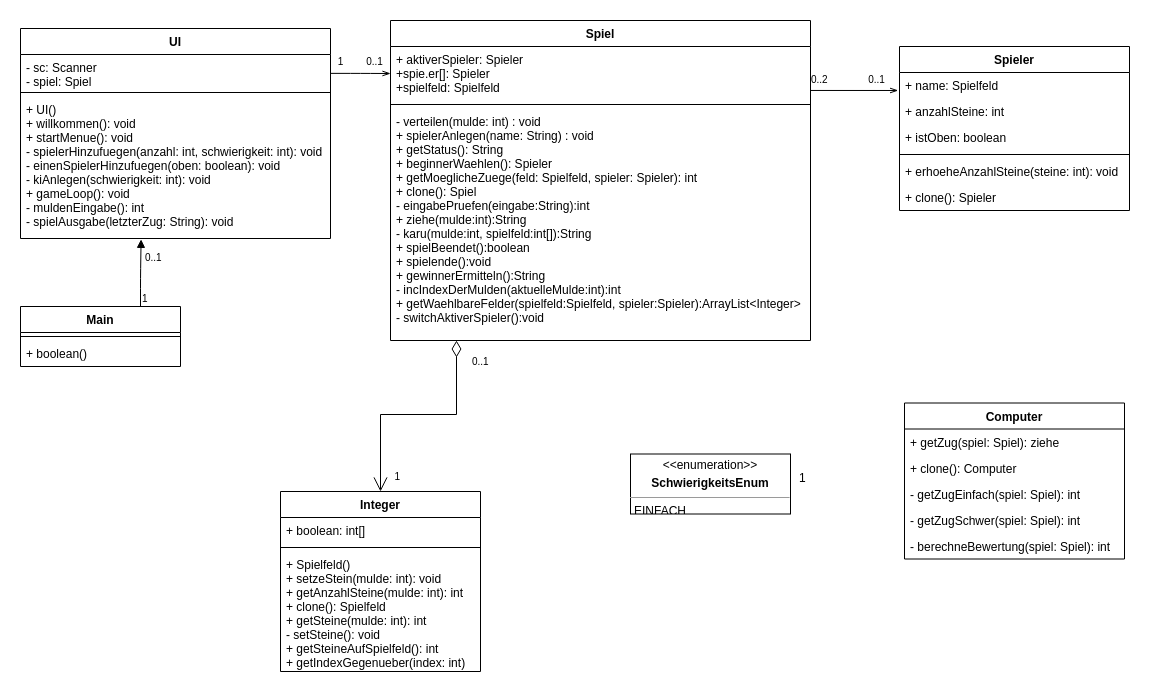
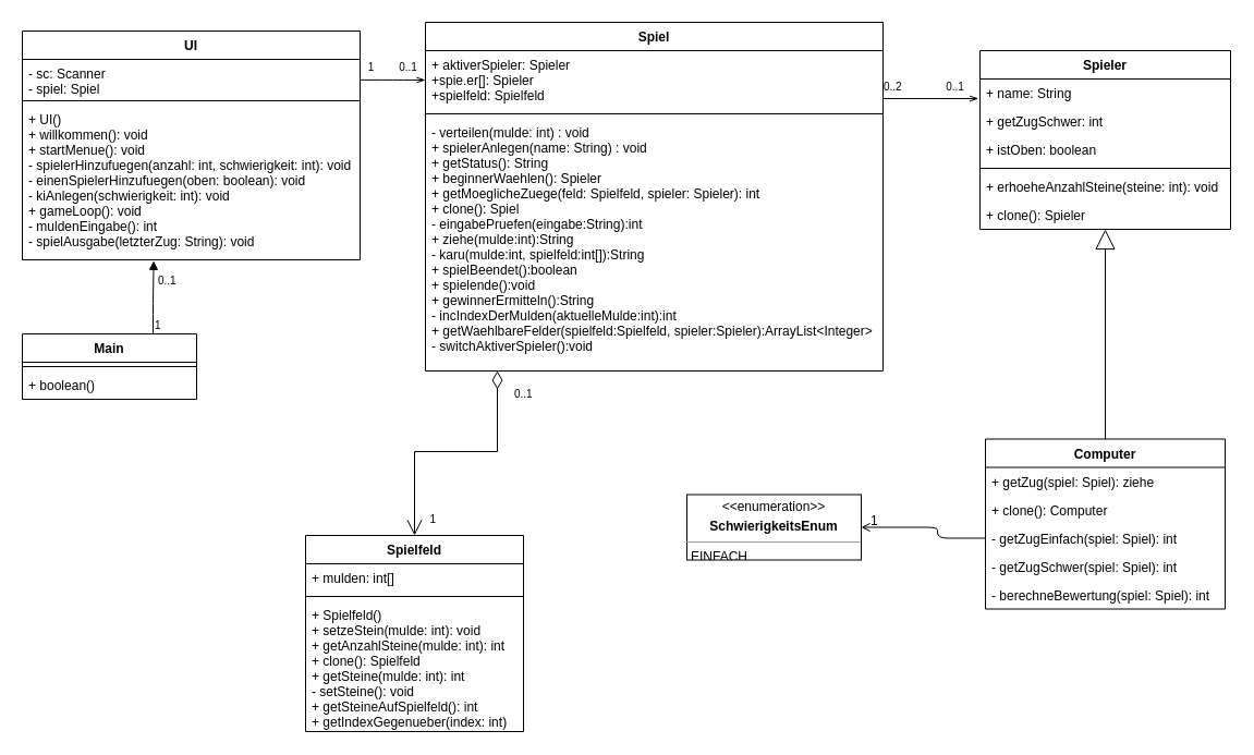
- <mxCell id="27" value="+ name: Spielfeld" style="text;strokeColor=none;fillColor=none;align=left;verticalAlign=top;spacingLeft=4;spacingRight=4;overflow=hidden;rotatable=0;points=[[0,0.5],[1,0.5]];portConstraint=eastwest;" parent="26" vertex="1"><mxGeometry y="26" width="230" height="26" as="geometry" /></mxCell>
+ <mxCell id="27" value="+ name: String" style="text;strokeColor=none;fillColor=none;align=left;verticalAlign=top;spacingLeft=4;spacingRight=4;overflow=hidden;rotatable=0;points=[[0,0.5],[1,0.5]];portConstraint=eastwest;" parent="26" vertex="1"><mxGeometry y="26" width="230" height="26" as="geometry" /></mxCell>
- <mxCell id="28" value="+ anzahlSteine: int&#10;" style="text;strokeColor=none;fillColor=none;align=left;verticalAlign=top;spacingLeft=4;spacingRight=4;overflow=hidden;rotatable=0;points=[[0,0.5],[1,0.5]];portConstraint=eastwest;" parent="26" vertex="1"><mxGeometry y="52" width="230" height="26" as="geometry" /></mxCell>
+ <mxCell id="28" value="+ getZugSchwer: int&#10;" style="text;strokeColor=none;fillColor=none;align=left;verticalAlign=top;spacingLeft=4;spacingRight=4;overflow=hidden;rotatable=0;points=[[0,0.5],[1,0.5]];portConstraint=eastwest;" parent="26" vertex="1"><mxGeometry y="52" width="230" height="26" as="geometry" /></mxCell>
+ <mxCell id="16" value="" style="endArrow=block;endSize=16;endFill=0;html=1;exitX=0.5;exitY=0;exitDx=0;exitDy=0;" parent="1" source="6" target="32" edge="1"><mxGeometry width="160" relative="1" as="geometry"><mxPoint x="624" y="236.5" as="sourcePoint" /><mxPoint x="1004" y="226.5" as="targetPoint" /></mxGeometry></mxCell>
+ <mxCell id="37" value="" style="endArrow=open;html=1;edgeStyle=orthogonalEdgeStyle;fontColor=#000000;align=center;endFill=0;entryX=1;entryY=0.5;entryDx=0;entryDy=0;exitX=0;exitY=0.5;exitDx=0;exitDy=0;" parent="1" source="9" target="36" edge="1"><mxGeometry relative="1" as="geometry"><mxPoint x="870" y="504" as="sourcePoint" /><mxPoint x="776.5" y="366.5" as="targetPoint" /><Array as="points"><mxPoint x="860" y="494" /></Array></mxGeometry></mxCell>
+ <mxCell id="38" value="" style="resizable=0;html=1;align=left;verticalAlign=bottom;labelBackgroundColor=#ffffff;fontSize=10;" parent="37" connectable="0" vertex="1"><mxGeometry x="-1" relative="1" as="geometry" /></mxCell>
+ <mxCell id="39" value="" style="resizable=0;html=1;align=right;verticalAlign=bottom;labelBackgroundColor=#ffffff;fontSize=10;" parent="37" connectable="0" vertex="1"><mxGeometry x="1" relative="1" as="geometry" /></mxCell>
- <mxCell id="12" value="Integer" style="swimlane;fontStyle=1;align=center;verticalAlign=top;childLayout=stackLayout;horizontal=1;startSize=26;horizontalStack=0;resizeParent=1;resizeParentMax=0;resizeLast=0;collapsible=1;marginBottom=0;" parent="1" vertex="1"><mxGeometry x="280" y="491" width="200" height="180" as="geometry" /></mxCell>
+ <mxCell id="12" value="Spielfeld" style="swimlane;fontStyle=1;align=center;verticalAlign=top;childLayout=stackLayout;horizontal=1;startSize=26;horizontalStack=0;resizeParent=1;resizeParentMax=0;resizeLast=0;collapsible=1;marginBottom=0;" parent="1" vertex="1"><mxGeometry x="280" y="491" width="200" height="180" as="geometry" /></mxCell>
- <mxCell id="13" value="+ boolean: int[]" style="text;strokeColor=none;fillColor=none;align=left;verticalAlign=top;spacingLeft=4;spacingRight=4;overflow=hidden;rotatable=0;points=[[0,0.5],[1,0.5]];portConstraint=eastwest;" parent="12" vertex="1"><mxGeometry y="26" width="200" height="26" as="geometry" /></mxCell>
+ <mxCell id="13" value="+ mulden: int[]" style="text;strokeColor=none;fillColor=none;align=left;verticalAlign=top;spacingLeft=4;spacingRight=4;overflow=hidden;rotatable=0;points=[[0,0.5],[1,0.5]];portConstraint=eastwest;" parent="12" vertex="1"><mxGeometry y="26" width="200" height="26" as="geometry" /></mxCell>
